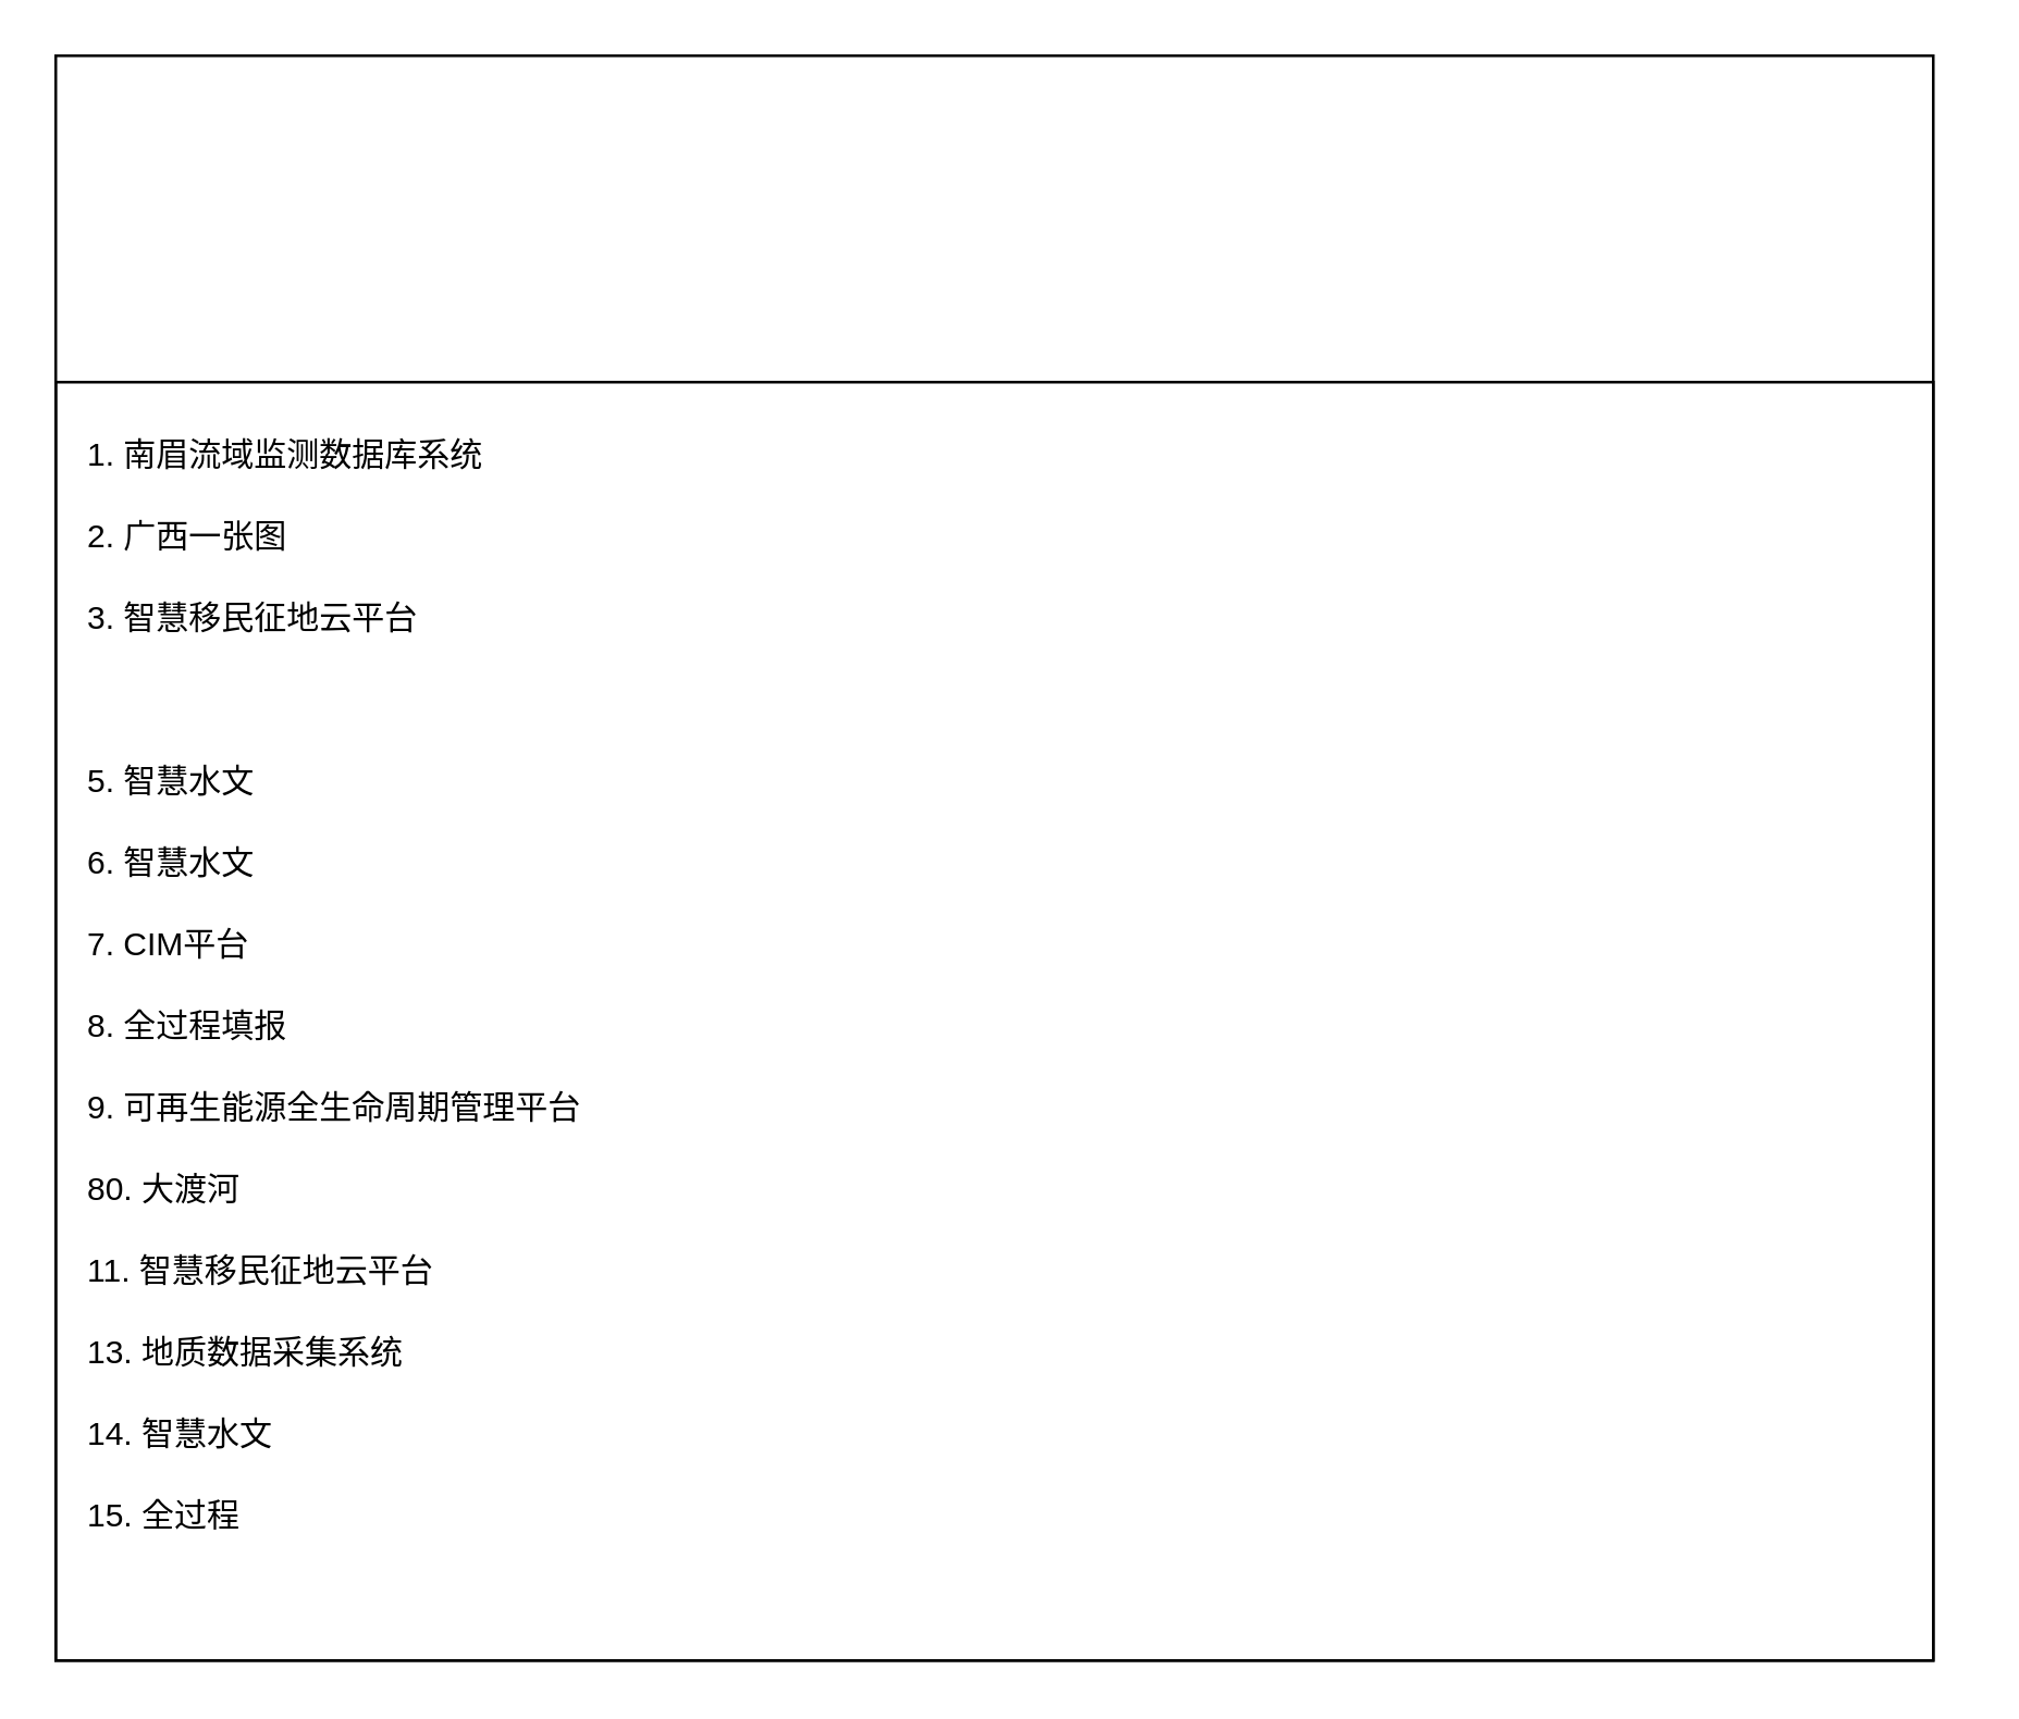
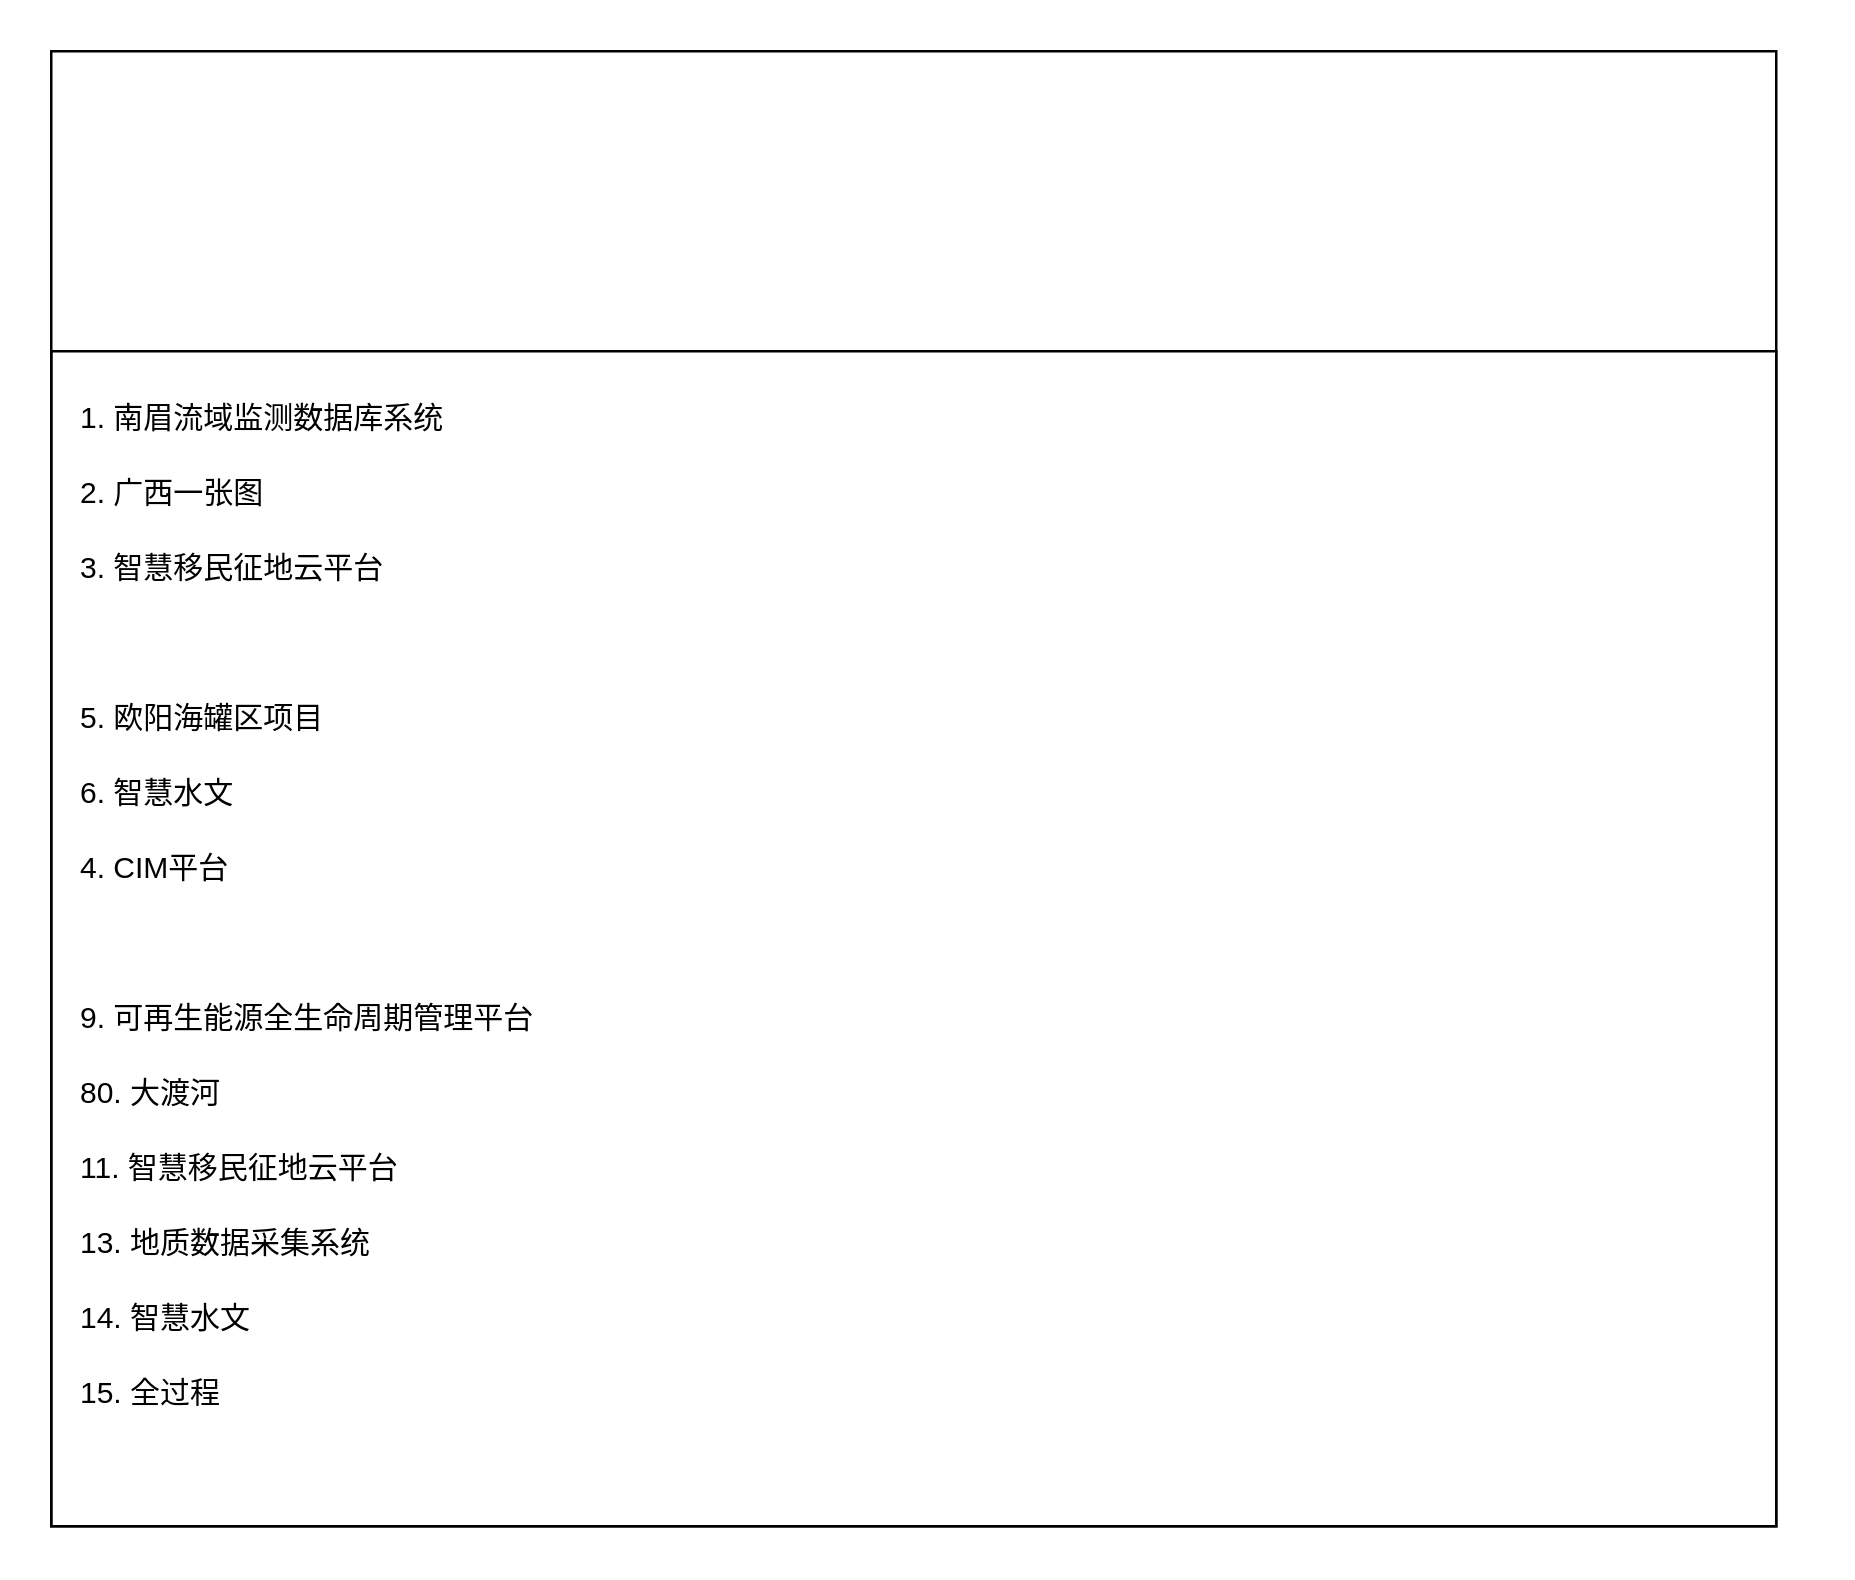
- <mxCell id="7" value="5. 智慧水文" style="text;html=1;align=left;verticalAlign=middle;whiteSpace=wrap;rounded=0;" parent="1" vertex="1"><mxGeometry x="30" y="272" width="690" height="30" as="geometry" /></mxCell>
+ <mxCell id="7" value="5. 欧阳海罐区项目" style="text;html=1;align=left;verticalAlign=middle;whiteSpace=wrap;rounded=0;" parent="1" vertex="1"><mxGeometry x="30" y="272" width="690" height="30" as="geometry" /></mxCell>
- <mxCell id="9" value="7. CIM平台" style="text;html=1;align=left;verticalAlign=middle;whiteSpace=wrap;rounded=0;" parent="1" vertex="1"><mxGeometry x="30" y="332" width="640" height="30" as="geometry" /></mxCell>
+ <mxCell id="9" value="4. CIM平台" style="text;html=1;align=left;verticalAlign=middle;whiteSpace=wrap;rounded=0;" parent="1" vertex="1"><mxGeometry x="30" y="332" width="640" height="30" as="geometry" /></mxCell>
- <mxCell id="10" value="8. 全过程填报" style="text;html=1;align=left;verticalAlign=middle;whiteSpace=wrap;rounded=0;" parent="1" vertex="1"><mxGeometry x="30" y="362" width="640" height="30" as="geometry" /></mxCell>
